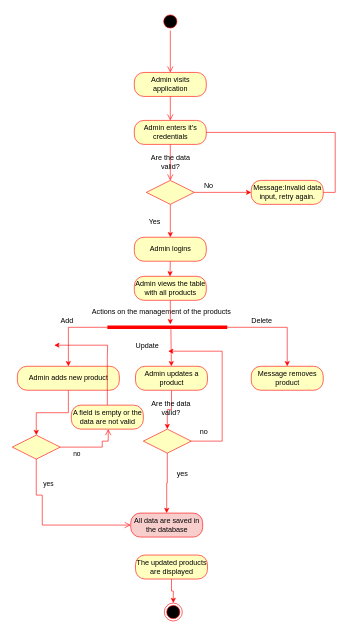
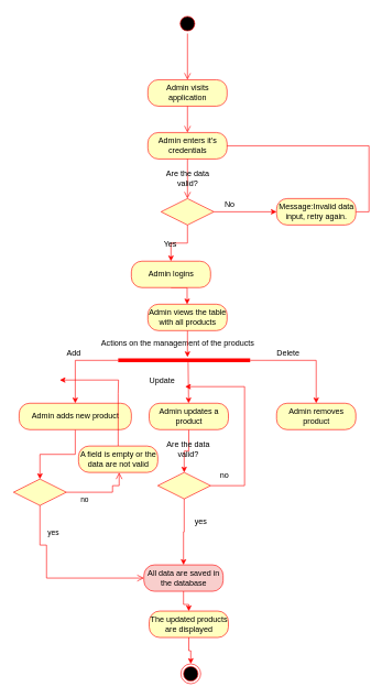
- <mxCell id="15" value="Admin logins" style="rounded=1;whiteSpace=wrap;html=1;arcSize=40;fillColor=#FFFFC0;strokeColor=#FF0000;" vertex="1" parent="1"><mxGeometry x="223.5" y="394.997" width="120" height="40" as="geometry" /></mxCell>
+ <mxCell id="15" value="Admin logins" style="rounded=1;whiteSpace=wrap;html=1;arcSize=40;fillColor=#FFFFC0;strokeColor=#FF0000;" vertex="1" parent="1"><mxGeometry x="198.5" y="394.997" width="120" height="40" as="geometry" /></mxCell>
- <mxCell id="27" value="Message removes product" style="rounded=1;whiteSpace=wrap;html=1;arcSize=40;fillColor=#FFFFC0;strokeColor=#FF0000;" vertex="1" parent="1"><mxGeometry x="418.5" y="610.167" width="120" height="40" as="geometry" /></mxCell>
+ <mxCell id="27" value="Admin removes product" style="rounded=1;whiteSpace=wrap;html=1;arcSize=40;fillColor=#FFFFC0;strokeColor=#FF0000;" vertex="1" parent="1"><mxGeometry x="418.5" y="610.167" width="120" height="40" as="geometry" /></mxCell>
+ <mxCell id="35" style="edgeStyle=orthogonalEdgeStyle;rounded=0;orthogonalLoop=1;jettySize=auto;html=1;exitX=0.5;exitY=1;exitDx=0;exitDy=0;strokeColor=#FF0000;" edge="1" parent="1" source="36" target="48"><mxGeometry relative="1" as="geometry" /></mxCell>
